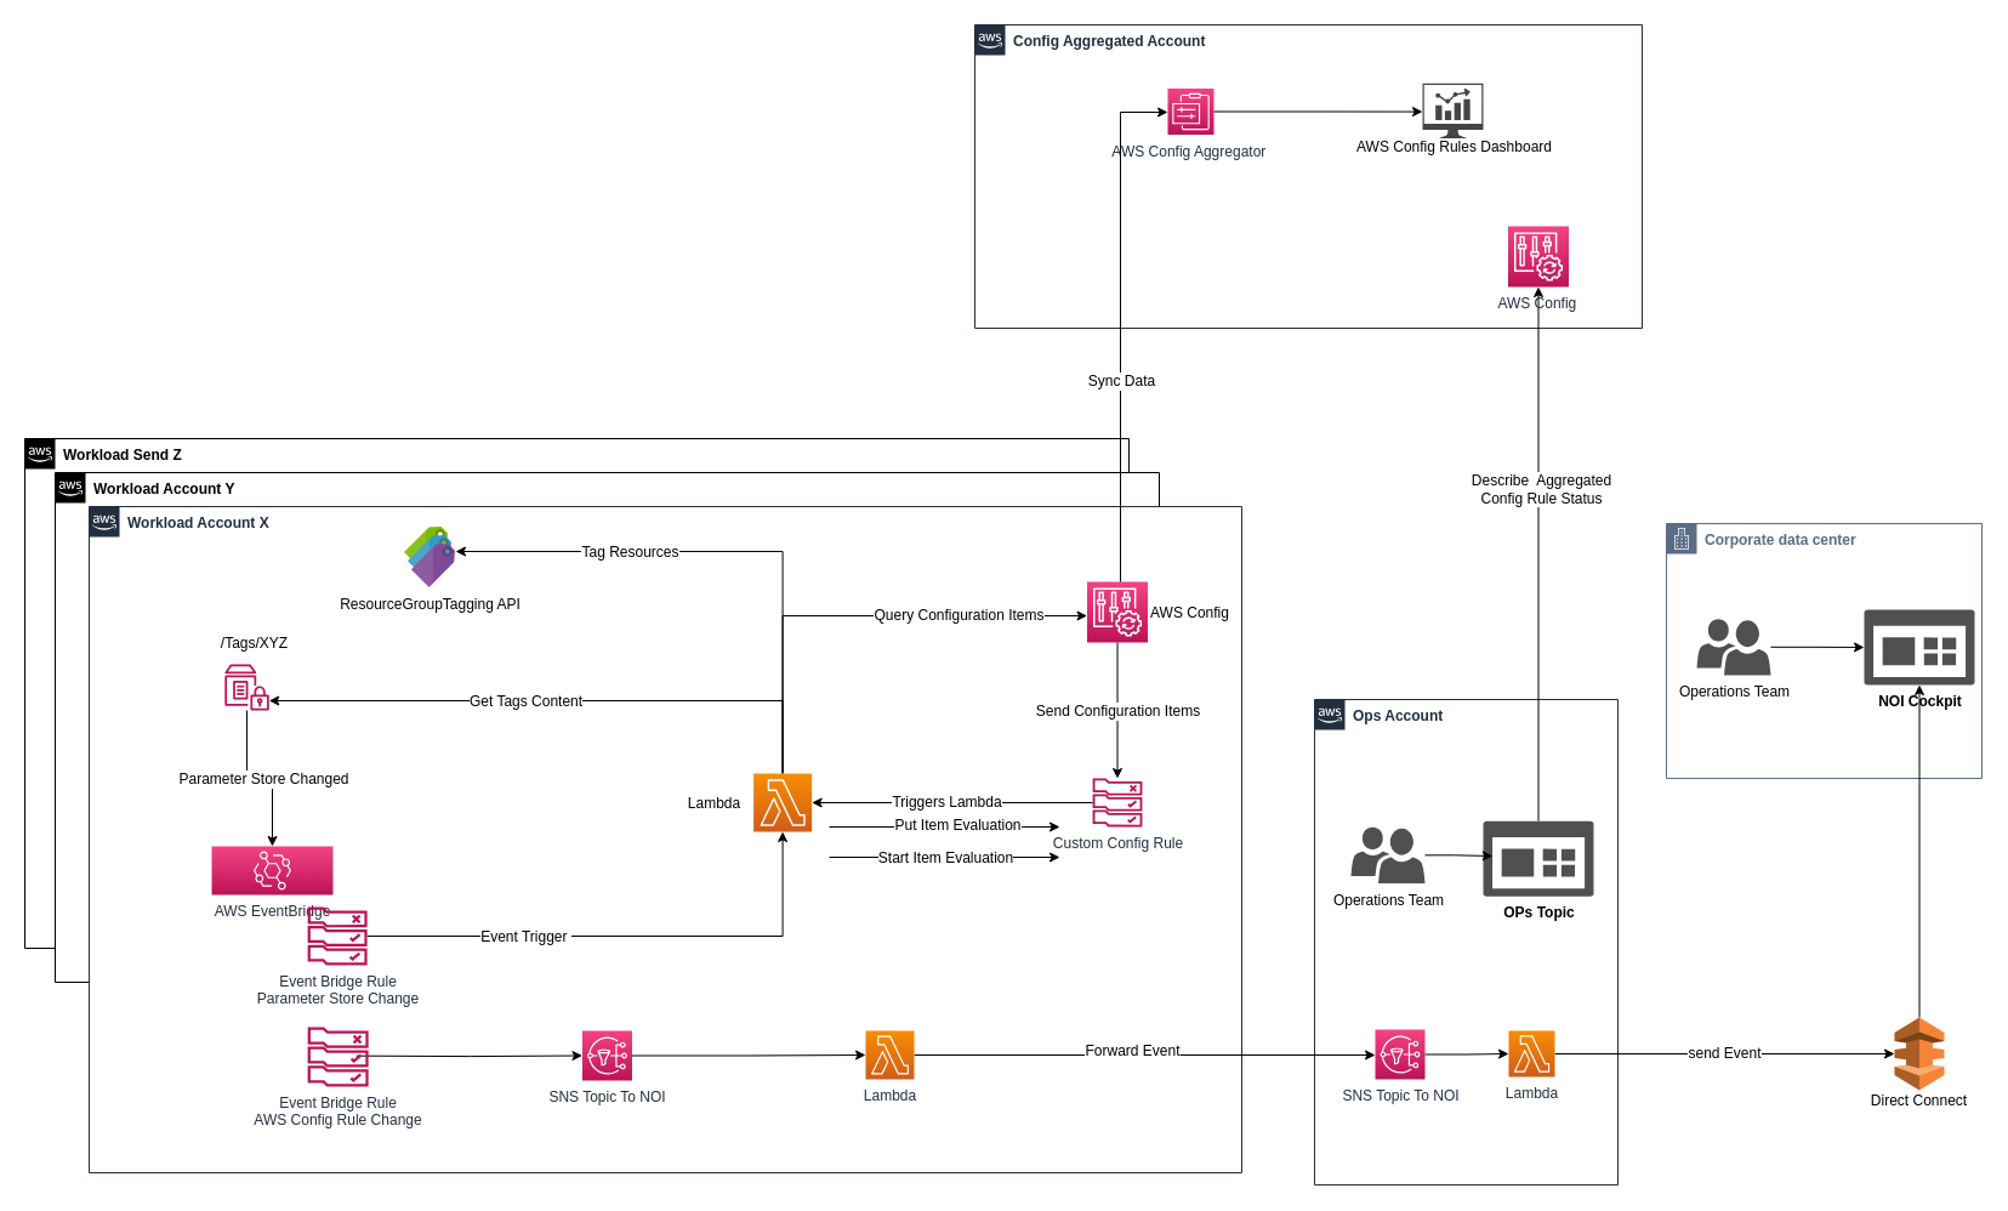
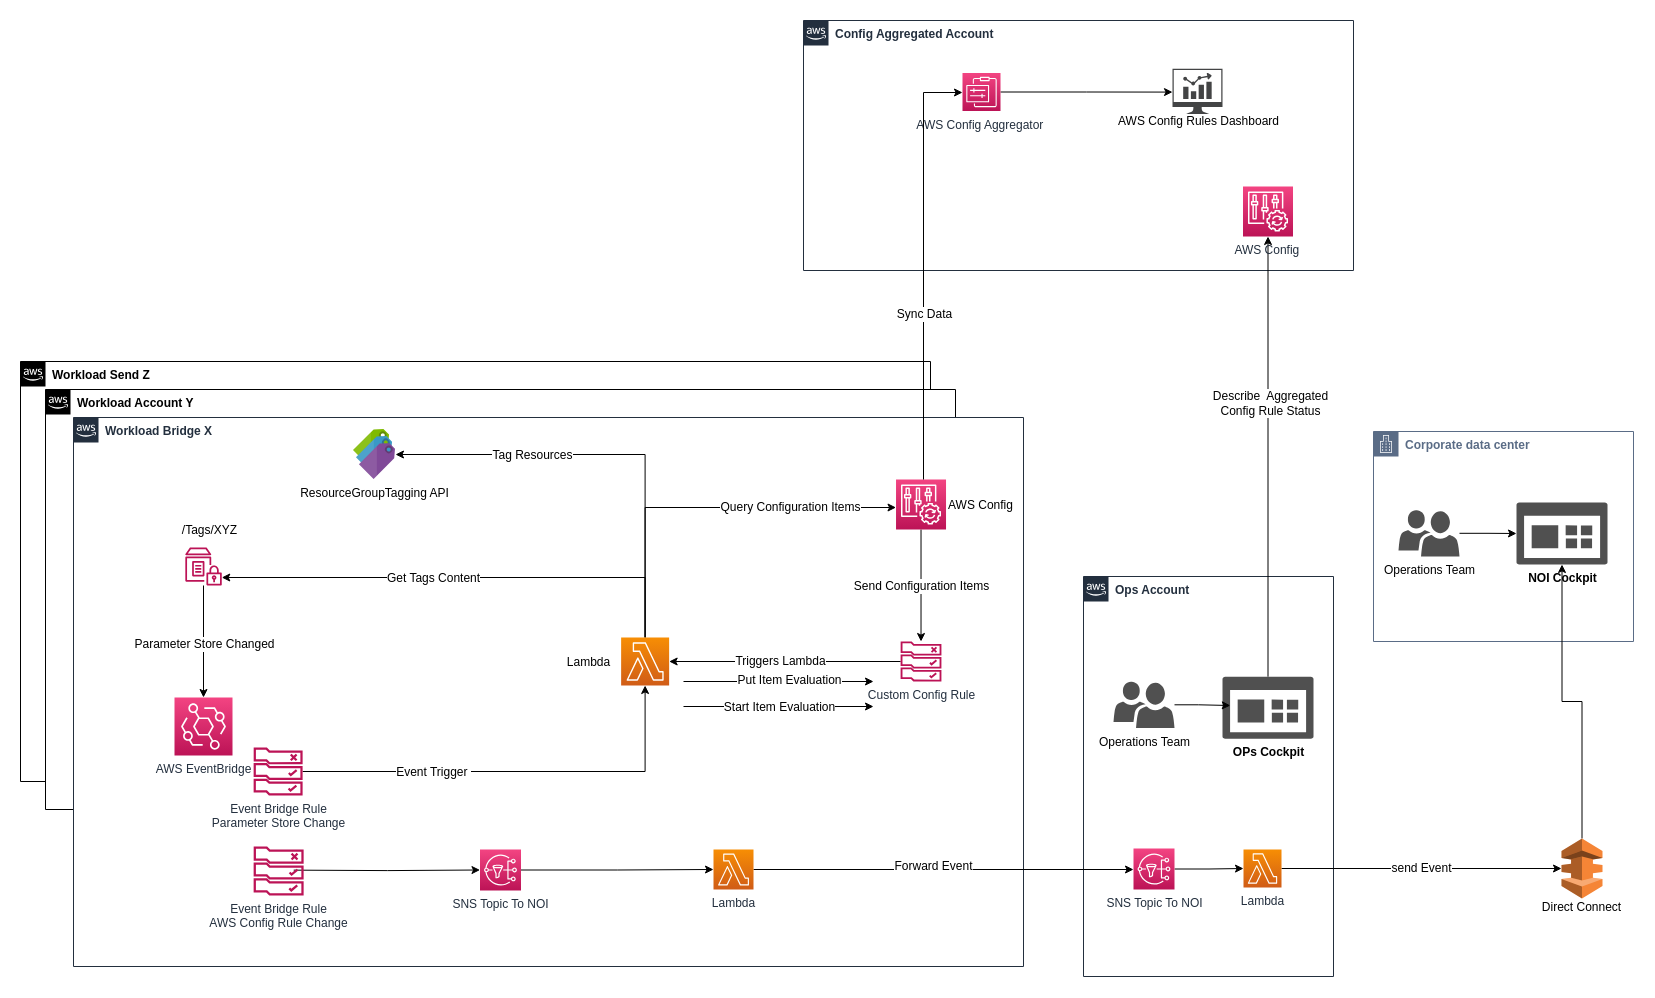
- <mxCell id="15" value="&lt;b&gt;Workload Account X&lt;/b&gt;" style="points=[[0,0],[0.25,0],[0.5,0],[0.75,0],[1,0],[1,0.25],[1,0.5],[1,0.75],[1,1],[0.75,1],[0.5,1],[0.25,1],[0,1],[0,0.75],[0,0.5],[0,0.25]];outlineConnect=0;gradientColor=none;html=1;whiteSpace=wrap;fontSize=12;fontStyle=0;shape=mxgraph.aws4.group;grIcon=mxgraph.aws4.group_aws_cloud_alt;strokeColor=#232F3E;fillColor=#ffffff;verticalAlign=top;align=left;spacingLeft=30;fontColor=#232F3E;dashed=0;" parent="1" vertex="1"><mxGeometry x="73" y="417" width="950" height="549" as="geometry" /></mxCell>
+ <mxCell id="15" value="&lt;b&gt;Workload Bridge X&lt;/b&gt;" style="points=[[0,0],[0.25,0],[0.5,0],[0.75,0],[1,0],[1,0.25],[1,0.5],[1,0.75],[1,1],[0.75,1],[0.5,1],[0.25,1],[0,1],[0,0.75],[0,0.5],[0,0.25]];outlineConnect=0;gradientColor=none;html=1;whiteSpace=wrap;fontSize=12;fontStyle=0;shape=mxgraph.aws4.group;grIcon=mxgraph.aws4.group_aws_cloud_alt;strokeColor=#232F3E;fillColor=#ffffff;verticalAlign=top;align=left;spacingLeft=30;fontColor=#232F3E;dashed=0;" parent="1" vertex="1"><mxGeometry x="73" y="417" width="950" height="549" as="geometry" /></mxCell>
- <mxCell id="33" value="ResourceGroupTagging API" style="aspect=fixed;html=1;points=[];align=center;image;fontSize=12;image=img/lib/mscae/Tags.svg;" parent="1" vertex="1"><mxGeometry x="333" y="434" width="42" height="50" as="geometry" /></mxCell>
+ <mxCell id="33" value="ResourceGroupTagging API" style="aspect=fixed;html=1;points=[];align=center;image;fontSize=12;image=img/lib/mscae/Tags.svg;" parent="1" vertex="1"><mxGeometry x="353" y="429" width="42" height="50" as="geometry" /></mxCell>
- <mxCell id="10" value="&lt;b&gt;NOI Cockpit&lt;/b&gt;" style="pointerEvents=1;shadow=0;dashed=0;html=1;strokeColor=none;labelPosition=center;verticalLabelPosition=bottom;verticalAlign=top;align=center;fillColor=#505050;shape=mxgraph.mscae.intune.dashboard" parent="1" vertex="1"><mxGeometry x="1536" y="502" width="91" height="62" as="geometry" /></mxCell>
+ <mxCell id="10" value="&lt;b&gt;NOI Cockpit&lt;/b&gt;" style="pointerEvents=1;shadow=0;dashed=0;html=1;strokeColor=none;labelPosition=center;verticalLabelPosition=bottom;verticalAlign=top;align=center;fillColor=#505050;shape=mxgraph.mscae.intune.dashboard" parent="1" vertex="1"><mxGeometry x="1516" y="502" width="91" height="62" as="geometry" /></mxCell>
- <mxCell id="29" value="AWS EventBridge" style="outlineConnect=0;fontColor=#232F3E;gradientColor=#F34482;gradientDirection=north;fillColor=#BC1356;strokeColor=#ffffff;dashed=0;verticalLabelPosition=bottom;verticalAlign=top;align=center;html=1;fontSize=12;fontStyle=0;aspect=fixed;shape=mxgraph.aws4.resourceIcon;resIcon=mxgraph.aws4.eventbridge;" parent="1" vertex="1"><mxGeometry x="174" y="697" width="100" height="40" as="geometry" /></mxCell>
+ <mxCell id="29" value="AWS EventBridge" style="outlineConnect=0;fontColor=#232F3E;gradientColor=#F34482;gradientDirection=north;fillColor=#BC1356;strokeColor=#ffffff;dashed=0;verticalLabelPosition=bottom;verticalAlign=top;align=center;html=1;fontSize=12;fontStyle=0;aspect=fixed;shape=mxgraph.aws4.resourceIcon;resIcon=mxgraph.aws4.eventbridge;" parent="1" vertex="1"><mxGeometry x="174" y="697" width="58" height="58" as="geometry" /></mxCell>
- <mxCell id="62" value="&lt;b&gt;OPs Topic&lt;/b&gt;" style="pointerEvents=1;shadow=0;dashed=0;html=1;strokeColor=none;labelPosition=center;verticalLabelPosition=bottom;verticalAlign=top;align=center;fillColor=#505050;shape=mxgraph.mscae.intune.dashboard" vertex="1" parent="1"><mxGeometry x="1222" y="676.25" width="91" height="62" as="geometry" /></mxCell>
+ <mxCell id="62" value="&lt;b&gt;OPs Cockpit&lt;/b&gt;" style="pointerEvents=1;shadow=0;dashed=0;html=1;strokeColor=none;labelPosition=center;verticalLabelPosition=bottom;verticalAlign=top;align=center;fillColor=#505050;shape=mxgraph.mscae.intune.dashboard" vertex="1" parent="1"><mxGeometry x="1222" y="676.25" width="91" height="62" as="geometry" /></mxCell>
